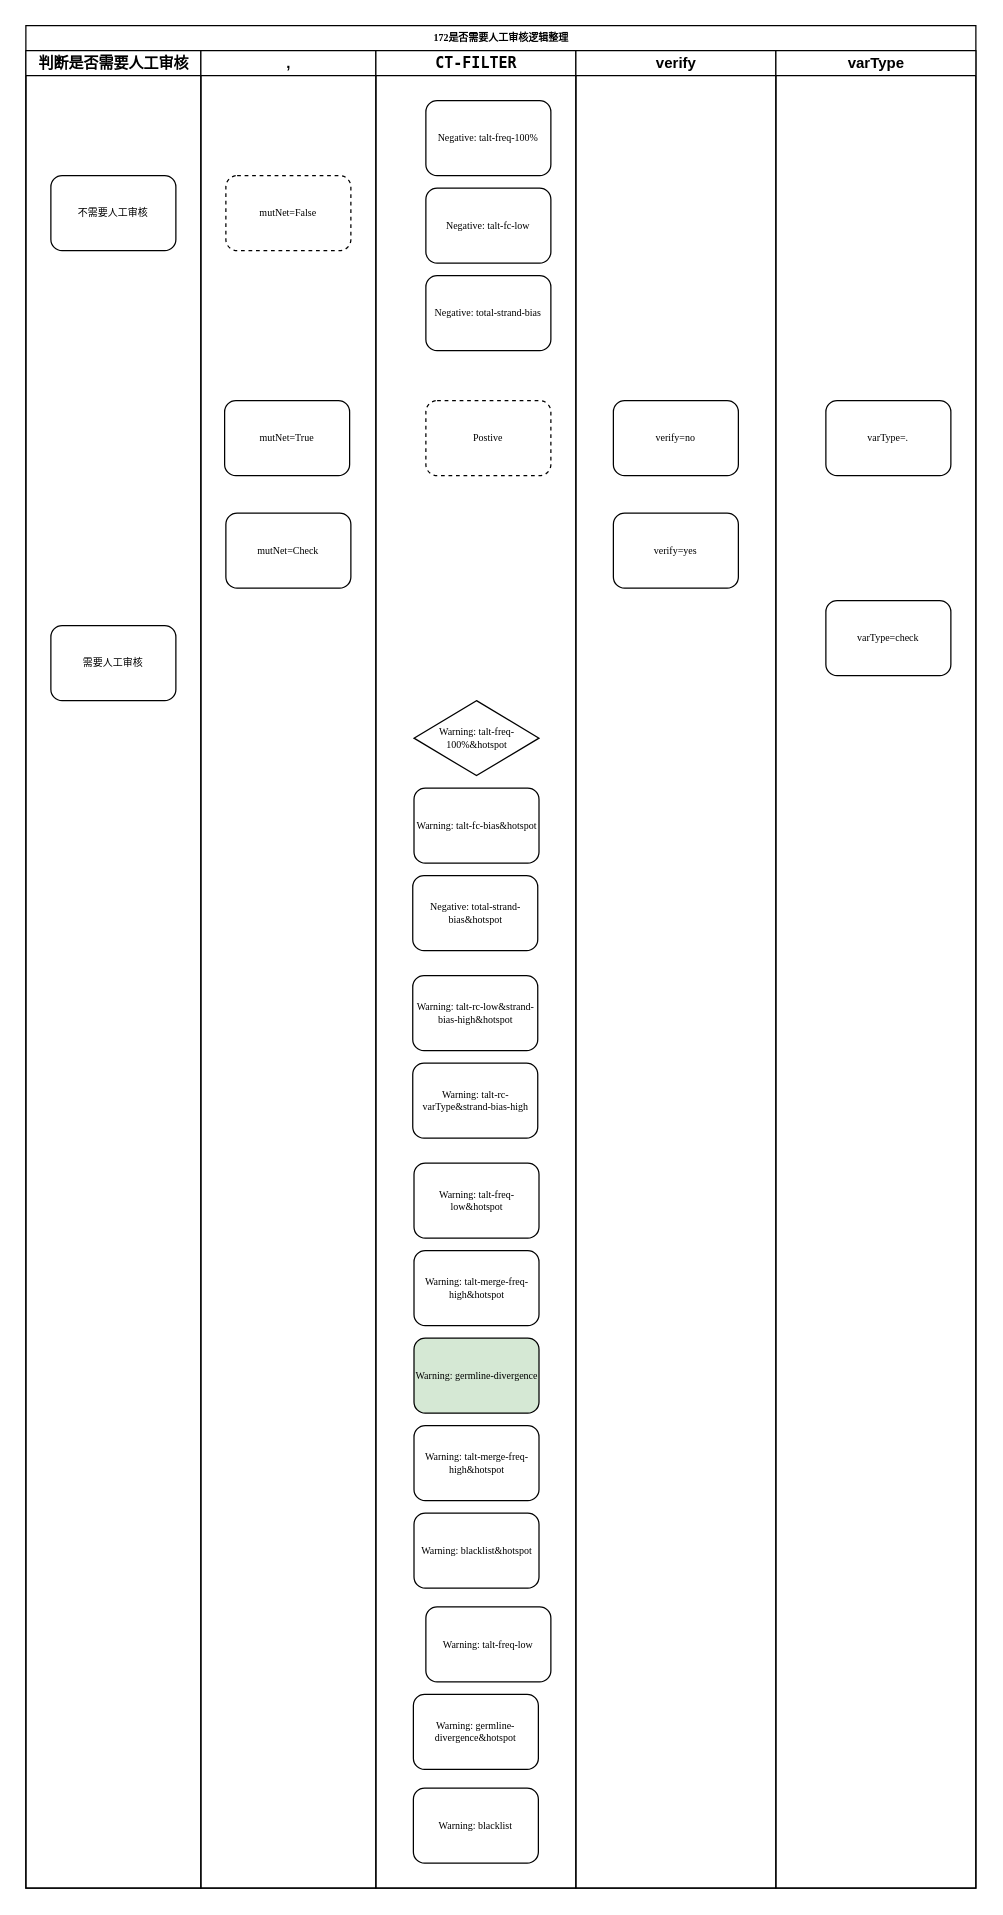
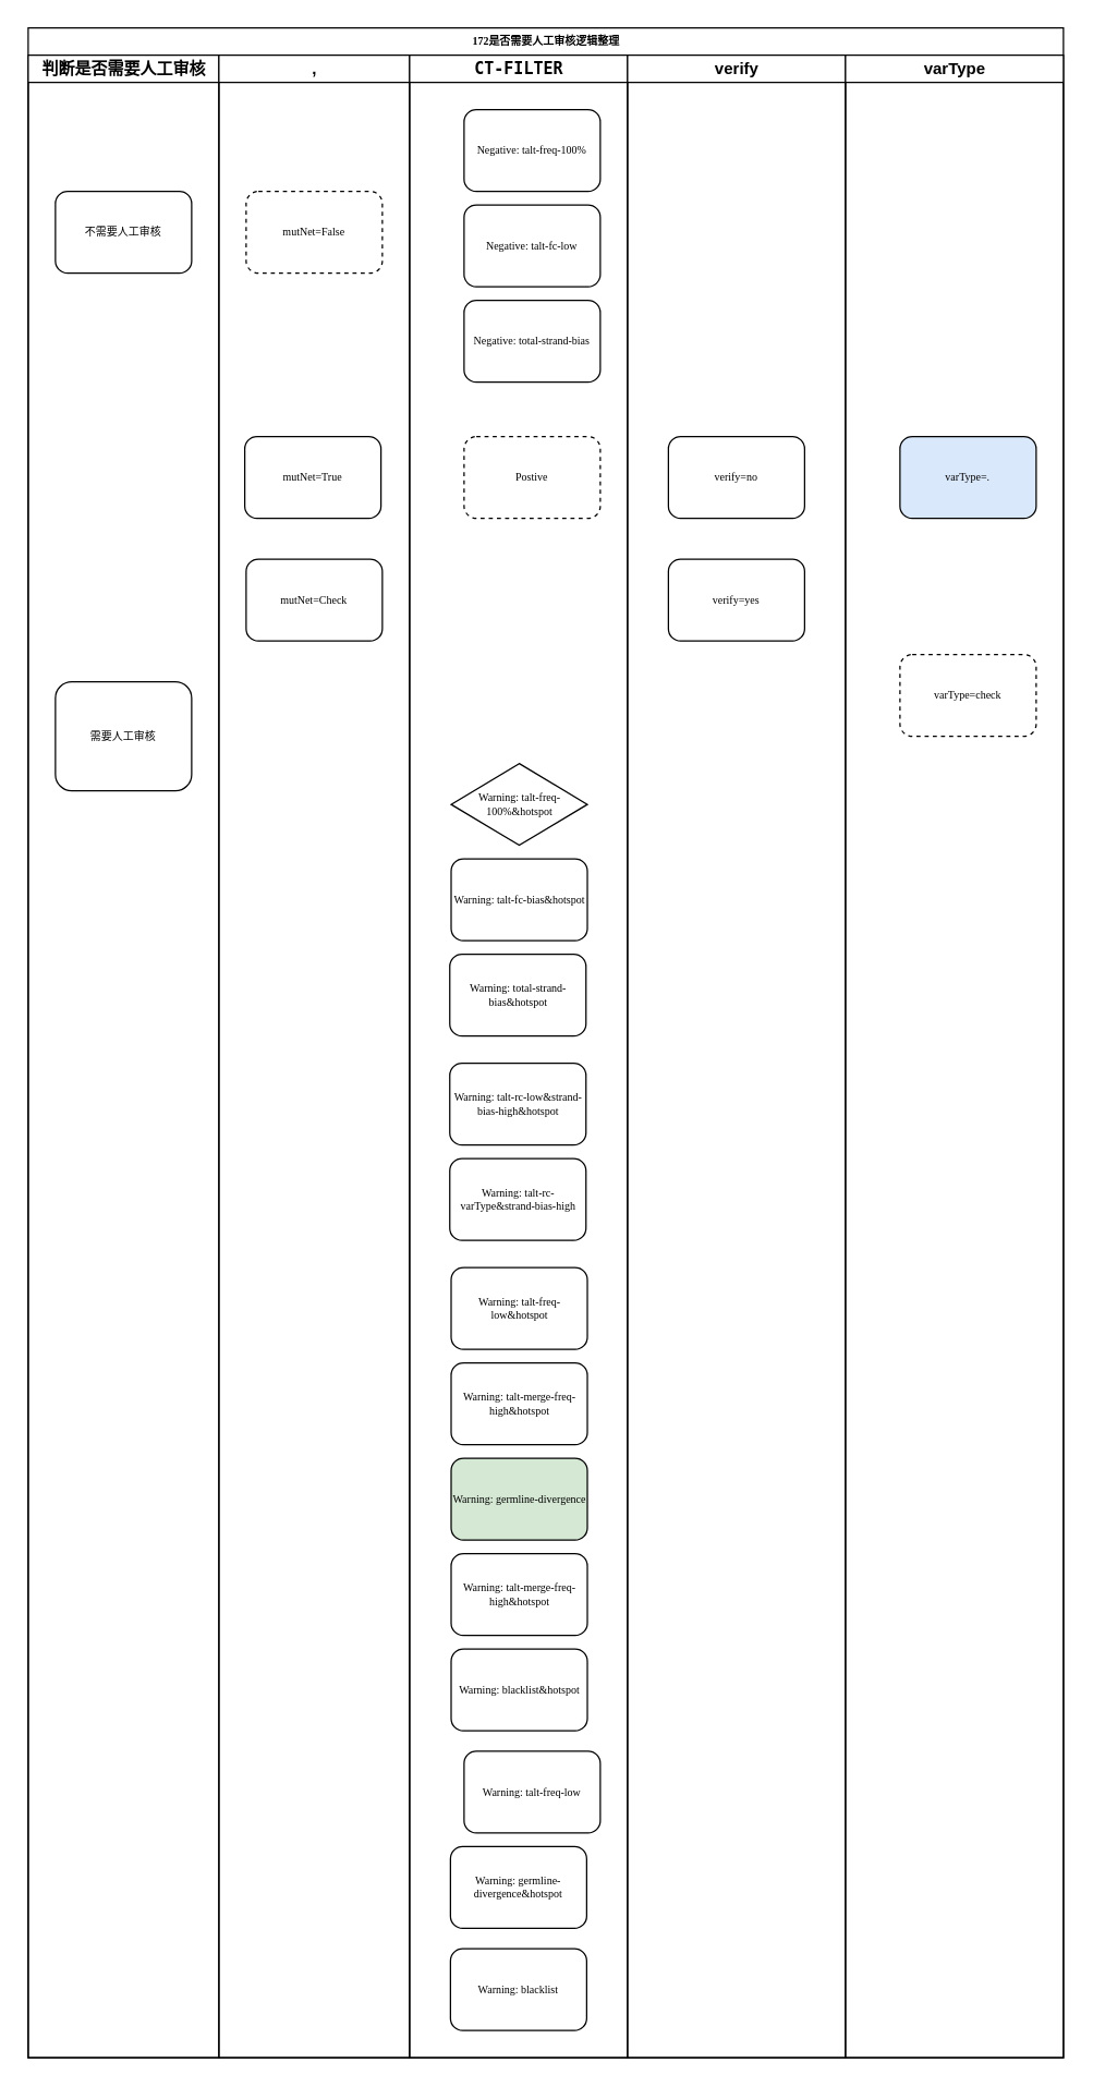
- <mxCell id="33" value="varType=." style="rounded=1;whiteSpace=wrap;html=1;shadow=0;labelBackgroundColor=none;strokeWidth=1;fontFamily=Verdana;fontSize=8;align=center;" vertex="1" parent="31"><mxGeometry x="40" y="280" width="100" height="60" as="geometry" /></mxCell>
+ <mxCell id="33" value="varType=." style="rounded=1;whiteSpace=wrap;html=1;shadow=0;labelBackgroundColor=none;strokeWidth=1;fontFamily=Verdana;fontSize=8;align=center;fillColor=#dae8fc;" vertex="1" parent="31"><mxGeometry x="40" y="280" width="100" height="60" as="geometry" /></mxCell>
- <mxCell id="32" value="varType=check" style="rounded=1;whiteSpace=wrap;html=1;shadow=0;labelBackgroundColor=none;strokeWidth=1;fontFamily=Verdana;fontSize=8;align=center;" parent="31" vertex="1"><mxGeometry x="40" y="440" width="100" height="60" as="geometry" /></mxCell>
+ <mxCell id="32" value="varType=check" style="rounded=1;whiteSpace=wrap;html=1;shadow=0;labelBackgroundColor=none;strokeWidth=1;fontFamily=Verdana;fontSize=8;align=center;dashed=1;" parent="31" vertex="1"><mxGeometry x="40" y="440" width="100" height="60" as="geometry" /></mxCell>
- <mxCell id="5" value="需要人工审核" style="rounded=1;whiteSpace=wrap;html=1;shadow=0;labelBackgroundColor=none;strokeWidth=1;fontFamily=Verdana;fontSize=8;align=center;" vertex="1" parent="3"><mxGeometry x="20" y="460" width="100" height="60" as="geometry" /></mxCell>
+ <mxCell id="5" value="需要人工审核" style="rounded=1;whiteSpace=wrap;html=1;shadow=0;labelBackgroundColor=none;strokeWidth=1;fontFamily=Verdana;fontSize=8;align=center;" vertex="1" parent="3"><mxGeometry x="20" y="460" width="100" height="80" as="geometry" /></mxCell>
- <mxCell id="15" value="Negative:&amp;nbsp;total-strand-bias&amp;amp;hotspot" style="rounded=1;whiteSpace=wrap;html=1;shadow=0;labelBackgroundColor=none;strokeWidth=1;fontFamily=Verdana;fontSize=8;align=center;" parent="10" vertex="1"><mxGeometry x="29.5" y="660" width="100" height="60" as="geometry" /></mxCell>
+ <mxCell id="15" value="Warning:&amp;nbsp;total-strand-bias&amp;amp;hotspot" style="rounded=1;whiteSpace=wrap;html=1;shadow=0;labelBackgroundColor=none;strokeWidth=1;fontFamily=Verdana;fontSize=8;align=center;" parent="10" vertex="1"><mxGeometry x="29.5" y="660" width="100" height="60" as="geometry" /></mxCell>
